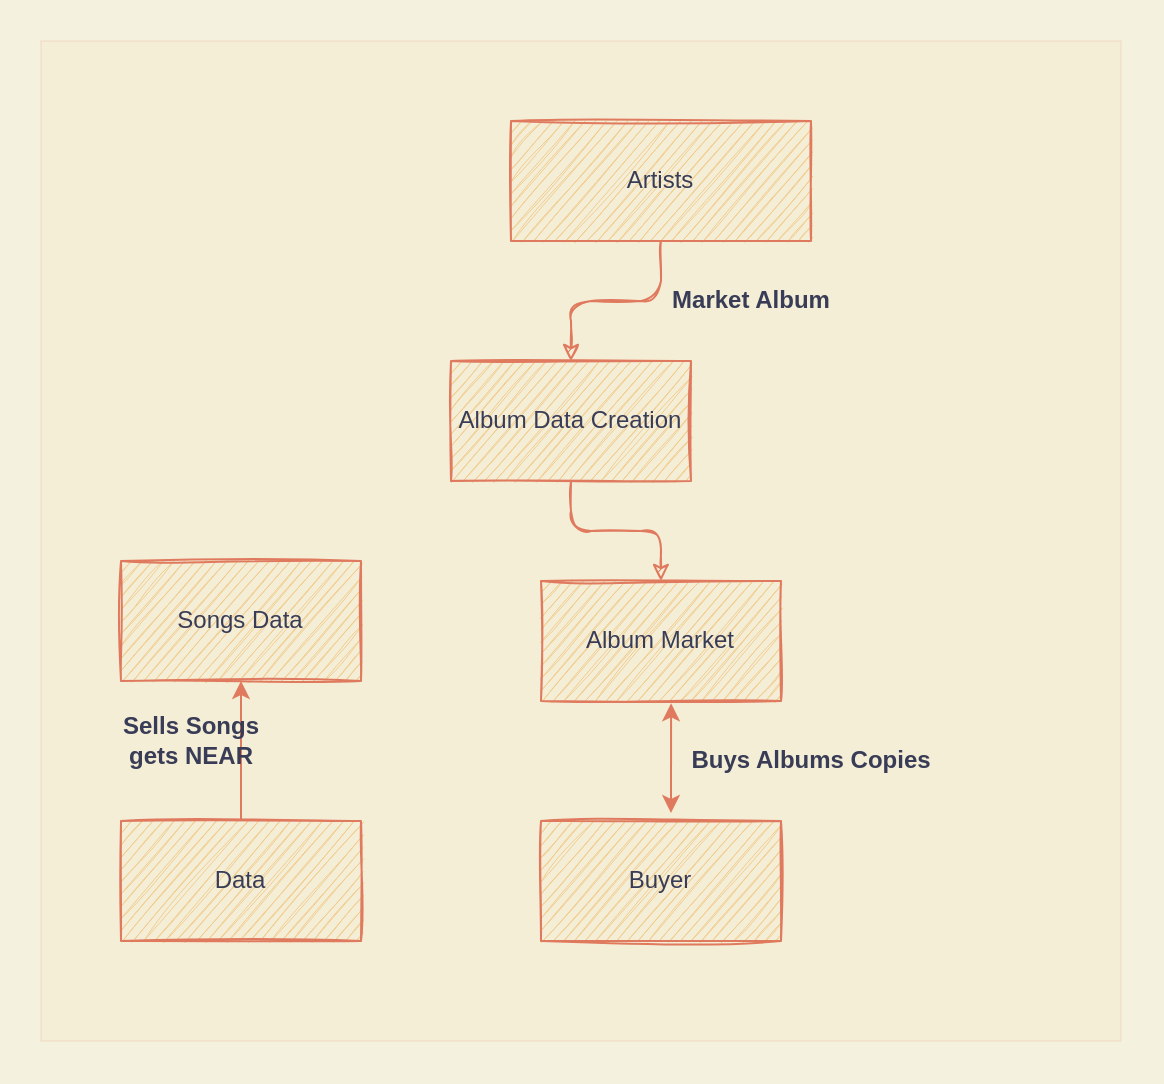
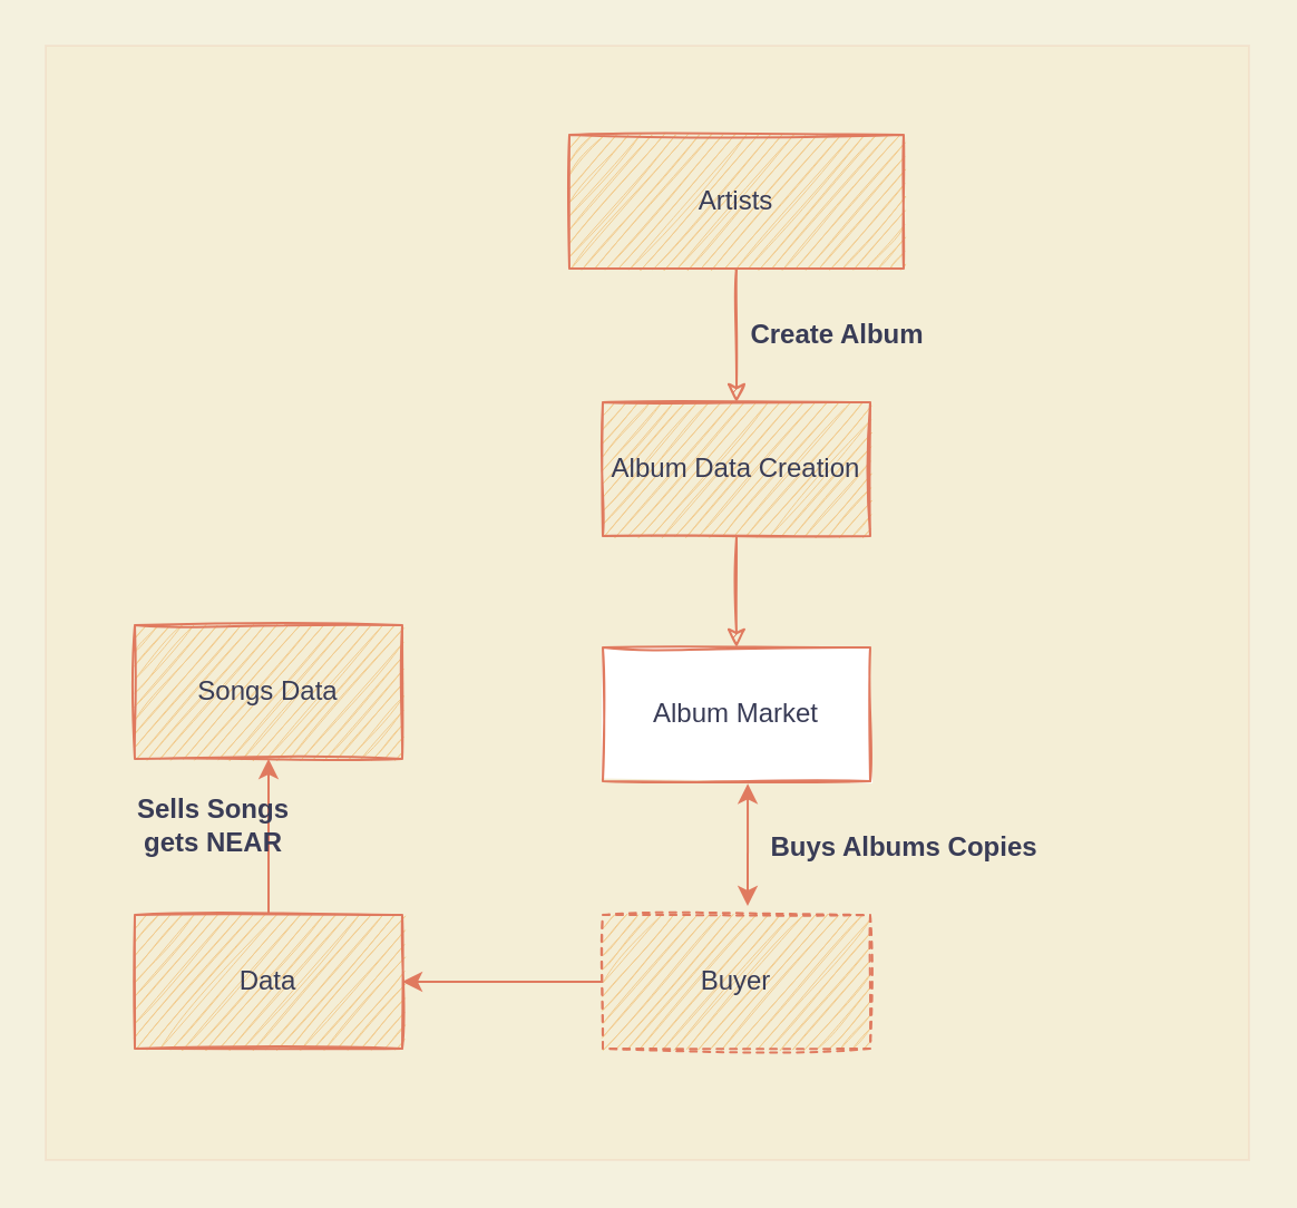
- <mxCell id="11" value="&lt;b&gt;Market Album&lt;/b&gt;" style="text;html=1;align=center;verticalAlign=middle;resizable=0;points=[];autosize=1;strokeColor=none;fontColor=#393C56;" parent="3" vertex="1"><mxGeometry x="160" y="70" width="90" height="20" as="geometry" /></mxCell>
+ <mxCell id="11" value="&lt;b&gt;Create Album&lt;/b&gt;" style="text;html=1;align=center;verticalAlign=middle;resizable=0;points=[];autosize=1;strokeColor=none;fontColor=#393C56;" parent="3" vertex="1"><mxGeometry x="160" y="70" width="90" height="20" as="geometry" /></mxCell>
- <mxCell id="5" value="Album Data Creation" style="rounded=0;whiteSpace=wrap;html=1;sketch=1;fontColor=#393C56;strokeColor=#E07A5F;fillColor=#F2CC8F;" parent="3" vertex="1"><mxGeometry x="55" y="110" width="120" height="60" as="geometry" /></mxCell>
+ <mxCell id="5" value="Album Data Creation" style="rounded=0;whiteSpace=wrap;html=1;sketch=1;fontColor=#393C56;strokeColor=#E07A5F;fillColor=#F2CC8F;" parent="3" vertex="1"><mxGeometry x="100" y="110" width="120" height="60" as="geometry" /></mxCell>
- <mxCell id="6" value="Album Market" style="rounded=0;whiteSpace=wrap;html=1;sketch=1;fontColor=#393C56;strokeColor=#E07A5F;fillColor=#F2CC8F;" parent="3" vertex="1"><mxGeometry x="100" y="220" width="120" height="60" as="geometry" /></mxCell>
+ <mxCell id="6" value="Album Market" style="rounded=0;whiteSpace=wrap;html=1;sketch=1;fontColor=#393C56;strokeColor=#E07A5F;fillColor=#ffffff;" parent="3" vertex="1"><mxGeometry x="100" y="220" width="120" height="60" as="geometry" /></mxCell>
+ <mxCell id="16" style="edgeStyle=orthogonalEdgeStyle;curved=0;rounded=1;sketch=0;orthogonalLoop=1;jettySize=auto;html=1;entryX=1;entryY=0.5;entryDx=0;entryDy=0;fontColor=#393C56;strokeColor=#E07A5F;fillColor=#F2CC8F;labelBackgroundColor=#F4F1DE;" parent="1" source="9" target="14" edge="1"><mxGeometry relative="1" as="geometry" /></mxCell>
- <mxCell id="9" value="Buyer" style="rounded=0;whiteSpace=wrap;html=1;sketch=1;fontColor=#393C56;strokeColor=#E07A5F;fillColor=#F2CC8F;" parent="3" vertex="1"><mxGeometry x="100" y="340" width="120" height="60" as="geometry" /></mxCell>
+ <mxCell id="9" value="Buyer" style="rounded=0;whiteSpace=wrap;html=1;sketch=1;fontColor=#393C56;strokeColor=#E07A5F;fillColor=#F2CC8F;dashed=1;" parent="3" vertex="1"><mxGeometry x="100" y="340" width="120" height="60" as="geometry" /></mxCell>
